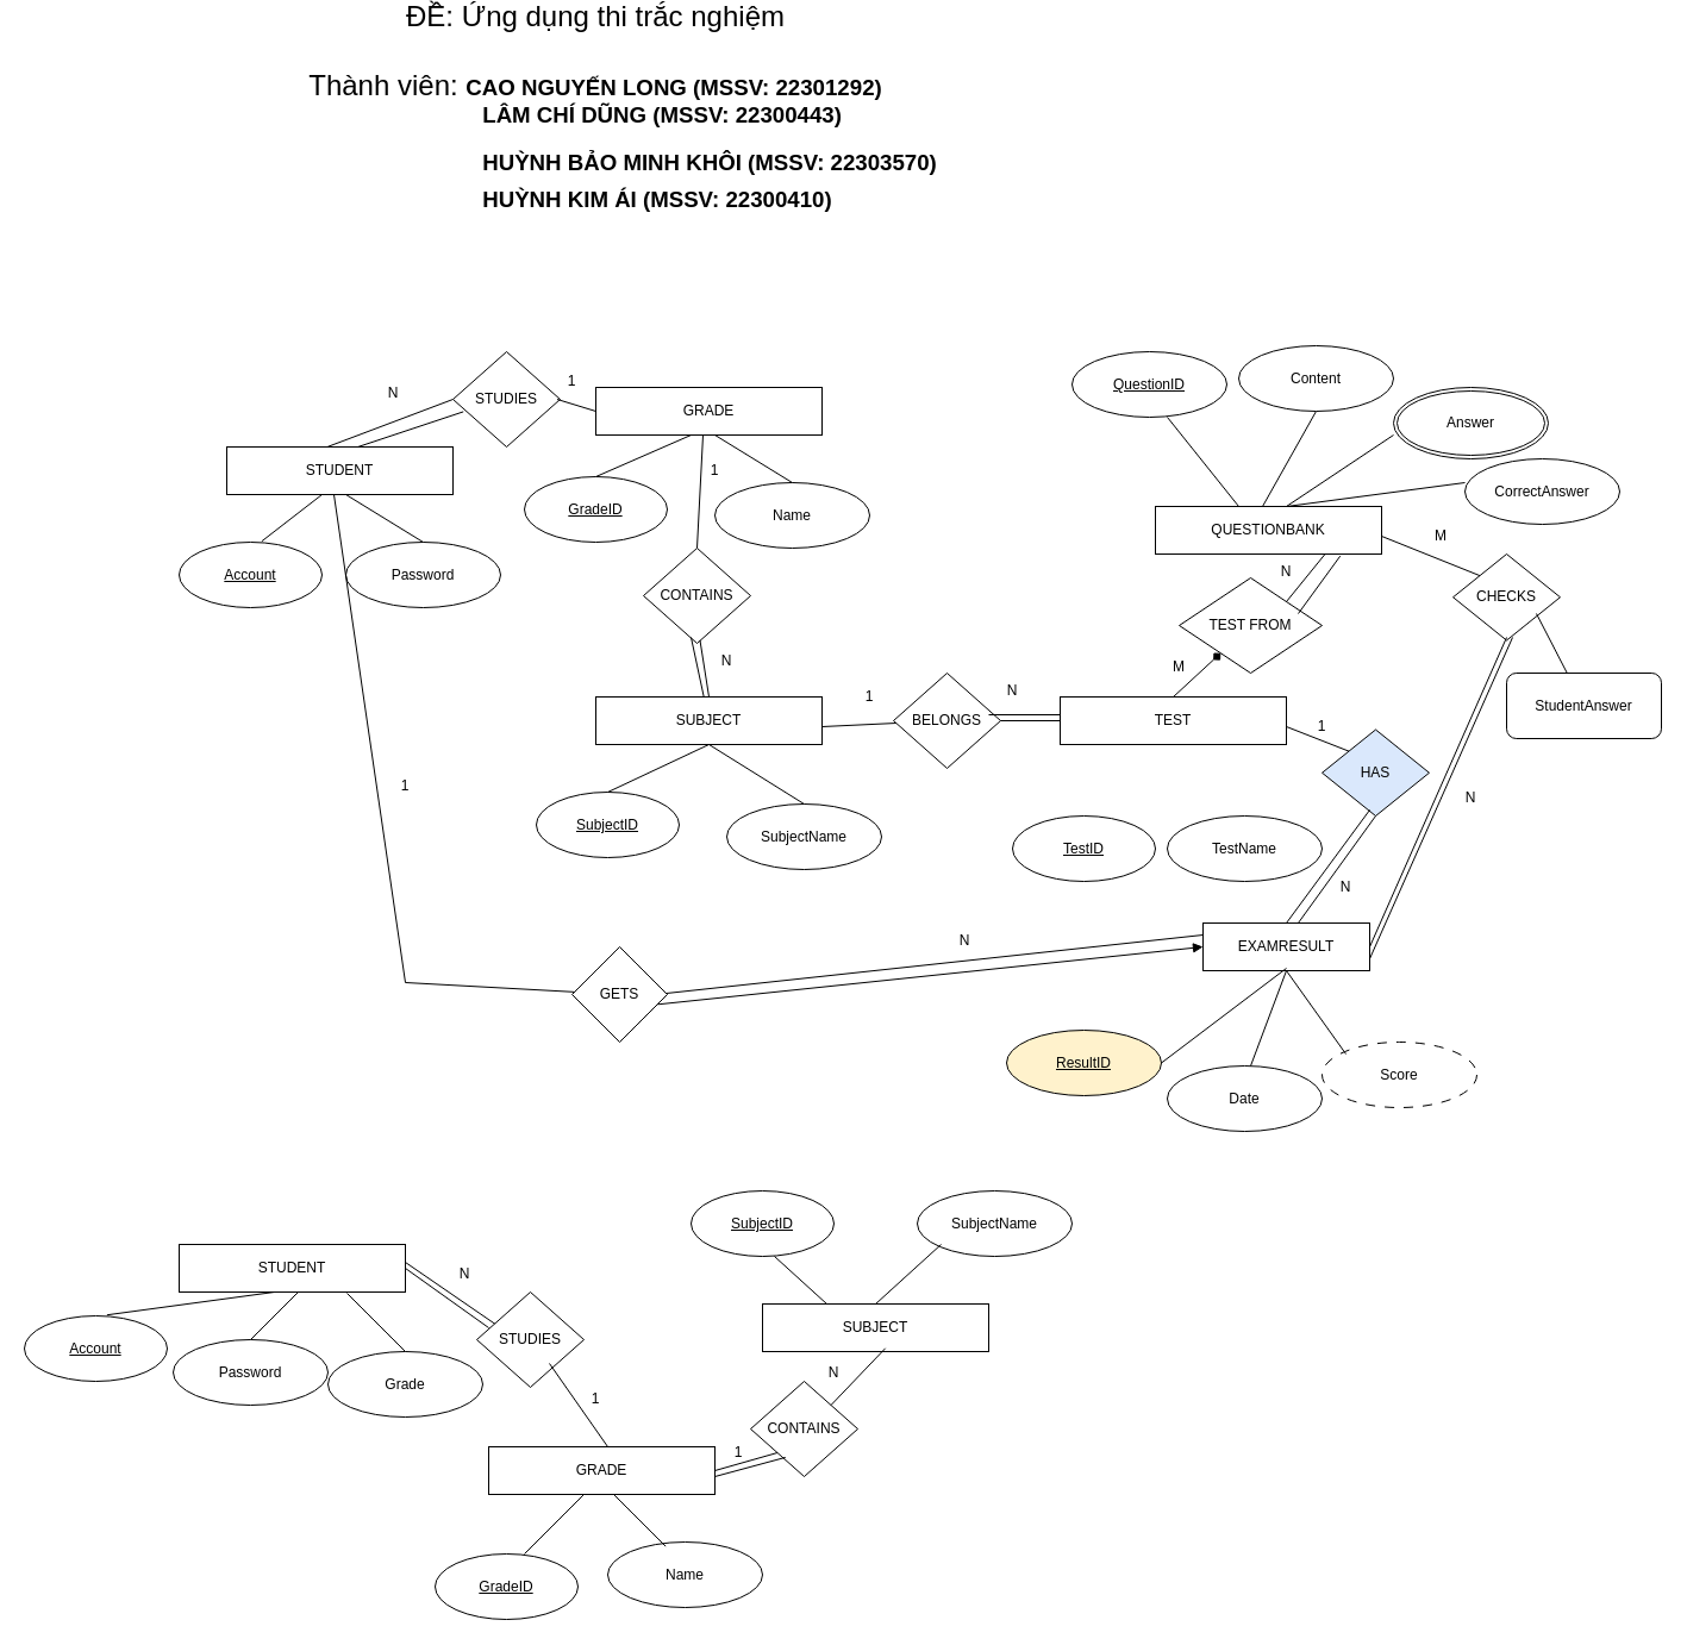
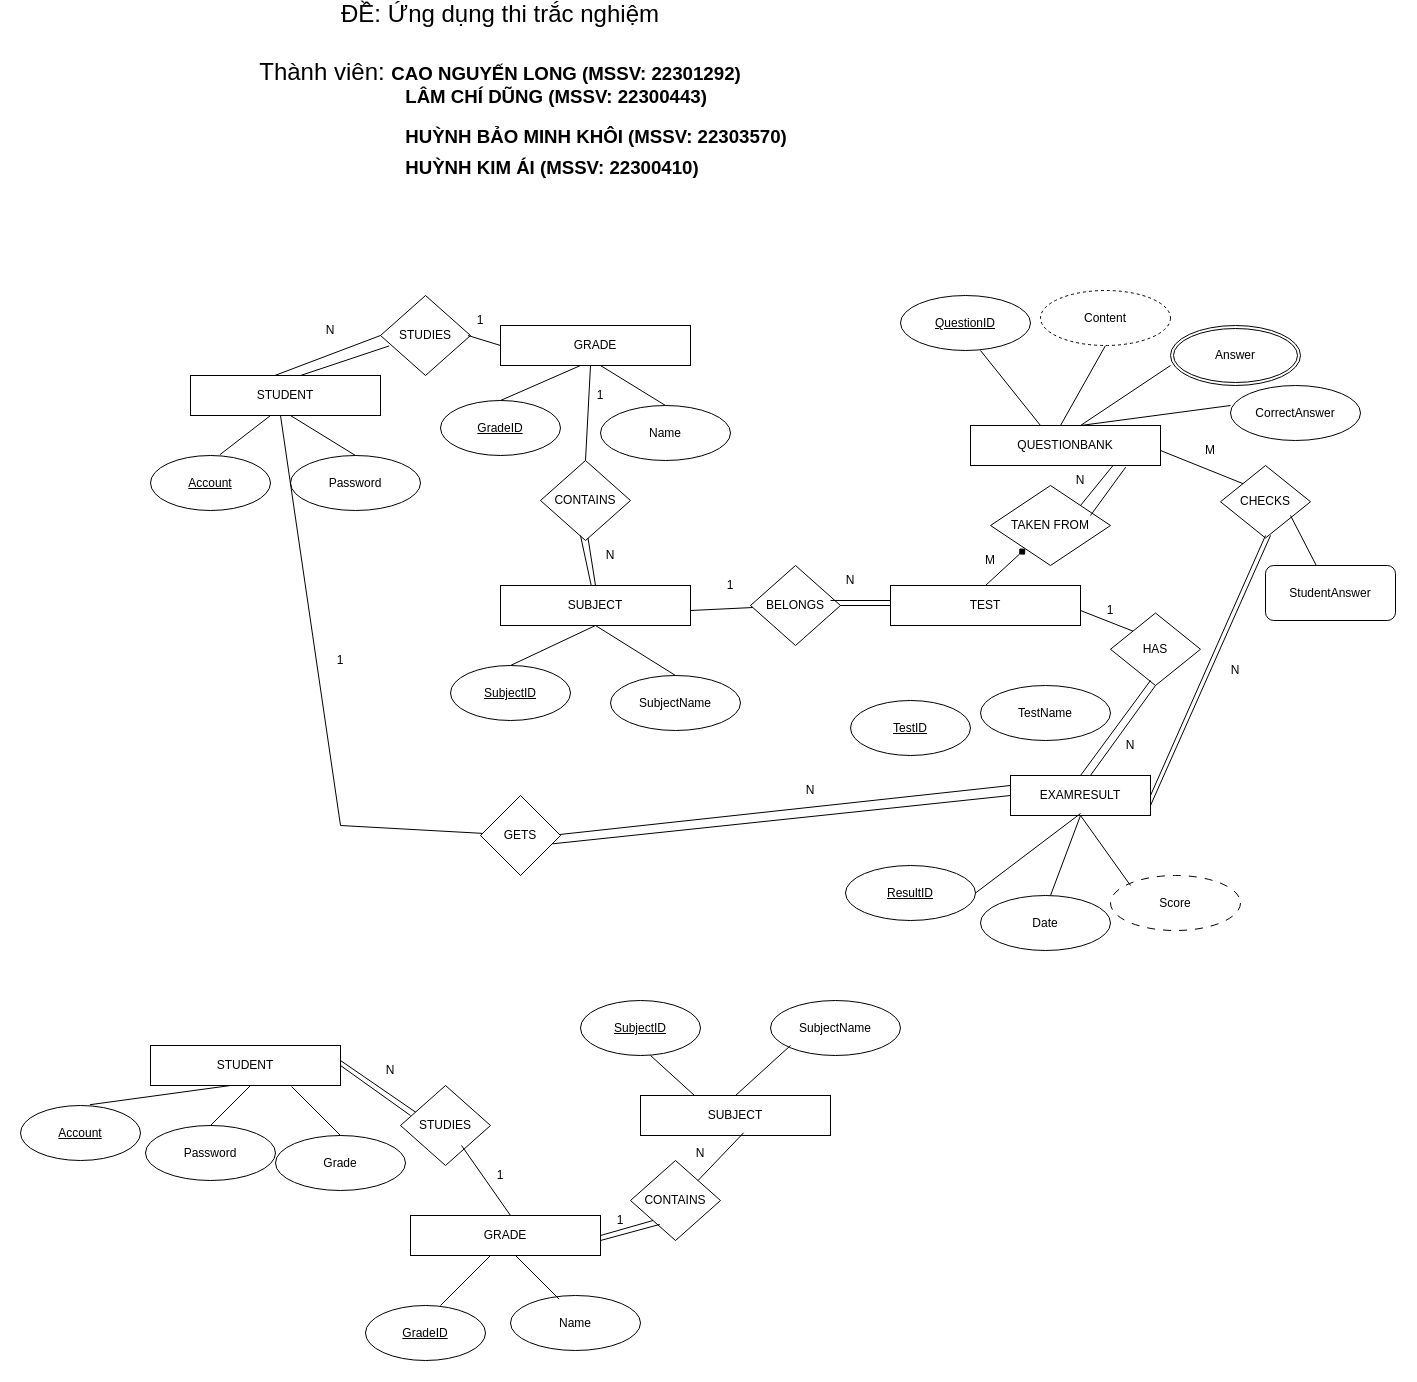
- <mxCell id="42" value="Content" style="ellipse;whiteSpace=wrap;html=1;" parent="1" vertex="1"><mxGeometry x="1040" y="215" width="130" height="55" as="geometry" /></mxCell>
+ <mxCell id="42" value="Content" style="ellipse;whiteSpace=wrap;html=1;dashed=1;" parent="1" vertex="1"><mxGeometry x="1040" y="215" width="130" height="55" as="geometry" /></mxCell>
- <mxCell id="47" value="TEST FROM" style="rhombus;whiteSpace=wrap;html=1;" parent="1" vertex="1"><mxGeometry x="990" y="410" width="120" height="80" as="geometry" /></mxCell>
+ <mxCell id="47" value="TAKEN FROM" style="rhombus;whiteSpace=wrap;html=1;" parent="1" vertex="1"><mxGeometry x="990" y="410" width="120" height="80" as="geometry" /></mxCell>
- <mxCell id="57" value="HAS" style="rhombus;whiteSpace=wrap;html=1;fillColor=#dae8fc;" parent="1" vertex="1"><mxGeometry x="1110" y="537.5" width="90" height="72.5" as="geometry" /></mxCell>
+ <mxCell id="57" value="HAS" style="rhombus;whiteSpace=wrap;html=1;" parent="1" vertex="1"><mxGeometry x="1110" y="537.5" width="90" height="72.5" as="geometry" /></mxCell>
- <mxCell id="30" value="TestID" style="ellipse;whiteSpace=wrap;html=1;fontStyle=4" parent="1" vertex="1"><mxGeometry x="850" y="610" width="120" height="55" as="geometry" /></mxCell>
+ <mxCell id="30" value="TestID" style="ellipse;whiteSpace=wrap;html=1;fontStyle=4" parent="1" vertex="1"><mxGeometry x="850" y="625" width="120" height="55" as="geometry" /></mxCell>
- <mxCell id="68" value="" style="endArrow=block;html=1;rounded=0;exitX=0.9;exitY=0.604;exitDx=0;exitDy=0;exitPerimeter=0;entryX=0;entryY=0.5;entryDx=0;entryDy=0;" parent="1" source="71" target="53" edge="1"><mxGeometry width="50" height="50" relative="1" as="geometry"><mxPoint x="560" y="770" as="sourcePoint" /><mxPoint x="980" y="730" as="targetPoint" /></mxGeometry></mxCell>
+ <mxCell id="68" value="" style="endArrow=none;html=1;rounded=0;exitX=0.9;exitY=0.604;exitDx=0;exitDy=0;exitPerimeter=0;entryX=0;entryY=0.5;entryDx=0;entryDy=0;" parent="1" source="71" target="53" edge="1"><mxGeometry width="50" height="50" relative="1" as="geometry"><mxPoint x="560" y="770" as="sourcePoint" /><mxPoint x="980" y="730" as="targetPoint" /></mxGeometry></mxCell>
- <mxCell id="54" value="ResultID" style="ellipse;whiteSpace=wrap;html=1;fontStyle=4;fillColor=#fff2cc;" parent="1" vertex="1"><mxGeometry x="845" y="790" width="130" height="55" as="geometry" /></mxCell>
+ <mxCell id="54" value="ResultID" style="ellipse;whiteSpace=wrap;html=1;fontStyle=4" parent="1" vertex="1"><mxGeometry x="845" y="790" width="130" height="55" as="geometry" /></mxCell>
